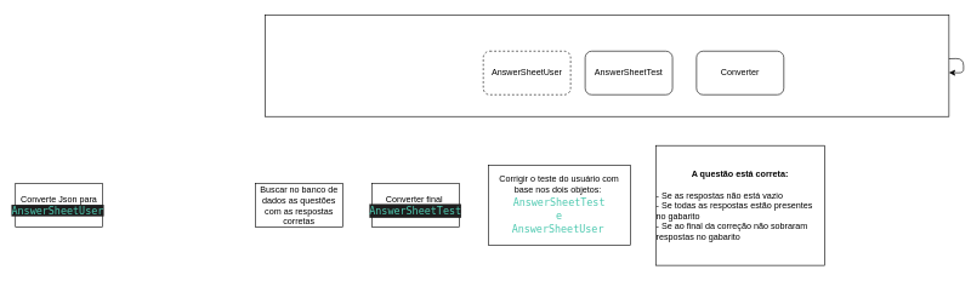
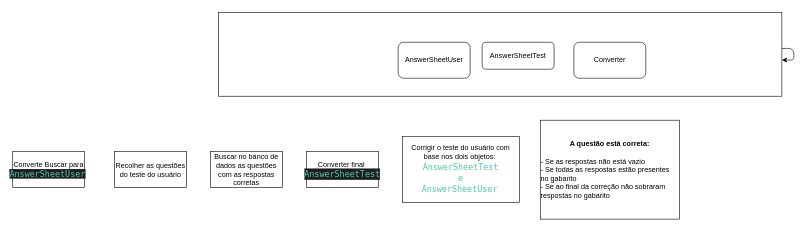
- <mxCell id="4" value="AnswerSheetUser" style="rounded=1;whiteSpace=wrap;html=1;dashed=1;" parent="1" vertex="1"><mxGeometry x="663" y="70" width="120" height="60" as="geometry" /></mxCell>
+ <mxCell id="4" value="AnswerSheetUser" style="rounded=1;whiteSpace=wrap;html=1;" parent="1" vertex="1"><mxGeometry x="663" y="70" width="120" height="60" as="geometry" /></mxCell>
- <mxCell id="5" value="AnswerSheetTest" style="rounded=1;whiteSpace=wrap;html=1;" parent="1" vertex="1"><mxGeometry x="803" y="70" width="120" height="60" as="geometry" /></mxCell>
+ <mxCell id="5" value="AnswerSheetTest" style="rounded=1;whiteSpace=wrap;html=1;" parent="1" vertex="1"><mxGeometry x="803" y="70" width="120" height="45" as="geometry" /></mxCell>
- <mxCell id="6" value="Converte Json para&lt;br&gt;&lt;span style=&quot;color: rgb(78, 201, 176); background-color: rgb(30, 30, 30); font-family: &amp;quot;Droid Sans Mono&amp;quot;, &amp;quot;monospace&amp;quot;, monospace; font-size: 14px;&quot;&gt;AnswerSheetUser&lt;/span&gt;&amp;nbsp;" style="rounded=0;whiteSpace=wrap;html=1;" parent="1" vertex="1"><mxGeometry x="20" y="252.5" width="120" height="60" as="geometry" /></mxCell>
+ <mxCell id="6" value="Converte Buscar para&lt;br&gt;&lt;span style=&quot;color: rgb(78, 201, 176); background-color: rgb(30, 30, 30); font-family: &amp;quot;Droid Sans Mono&amp;quot;, &amp;quot;monospace&amp;quot;, monospace; font-size: 14px;&quot;&gt;AnswerSheetUser&lt;/span&gt;&amp;nbsp;" style="rounded=0;whiteSpace=wrap;html=1;" parent="1" vertex="1"><mxGeometry x="20" y="252.5" width="120" height="60" as="geometry" /></mxCell>
+ <mxCell id="7" value="Recolher as questões do teste do usuário" style="rounded=0;whiteSpace=wrap;html=1;" parent="1" vertex="1"><mxGeometry x="190" y="252.5" width="120" height="60" as="geometry" /></mxCell>
